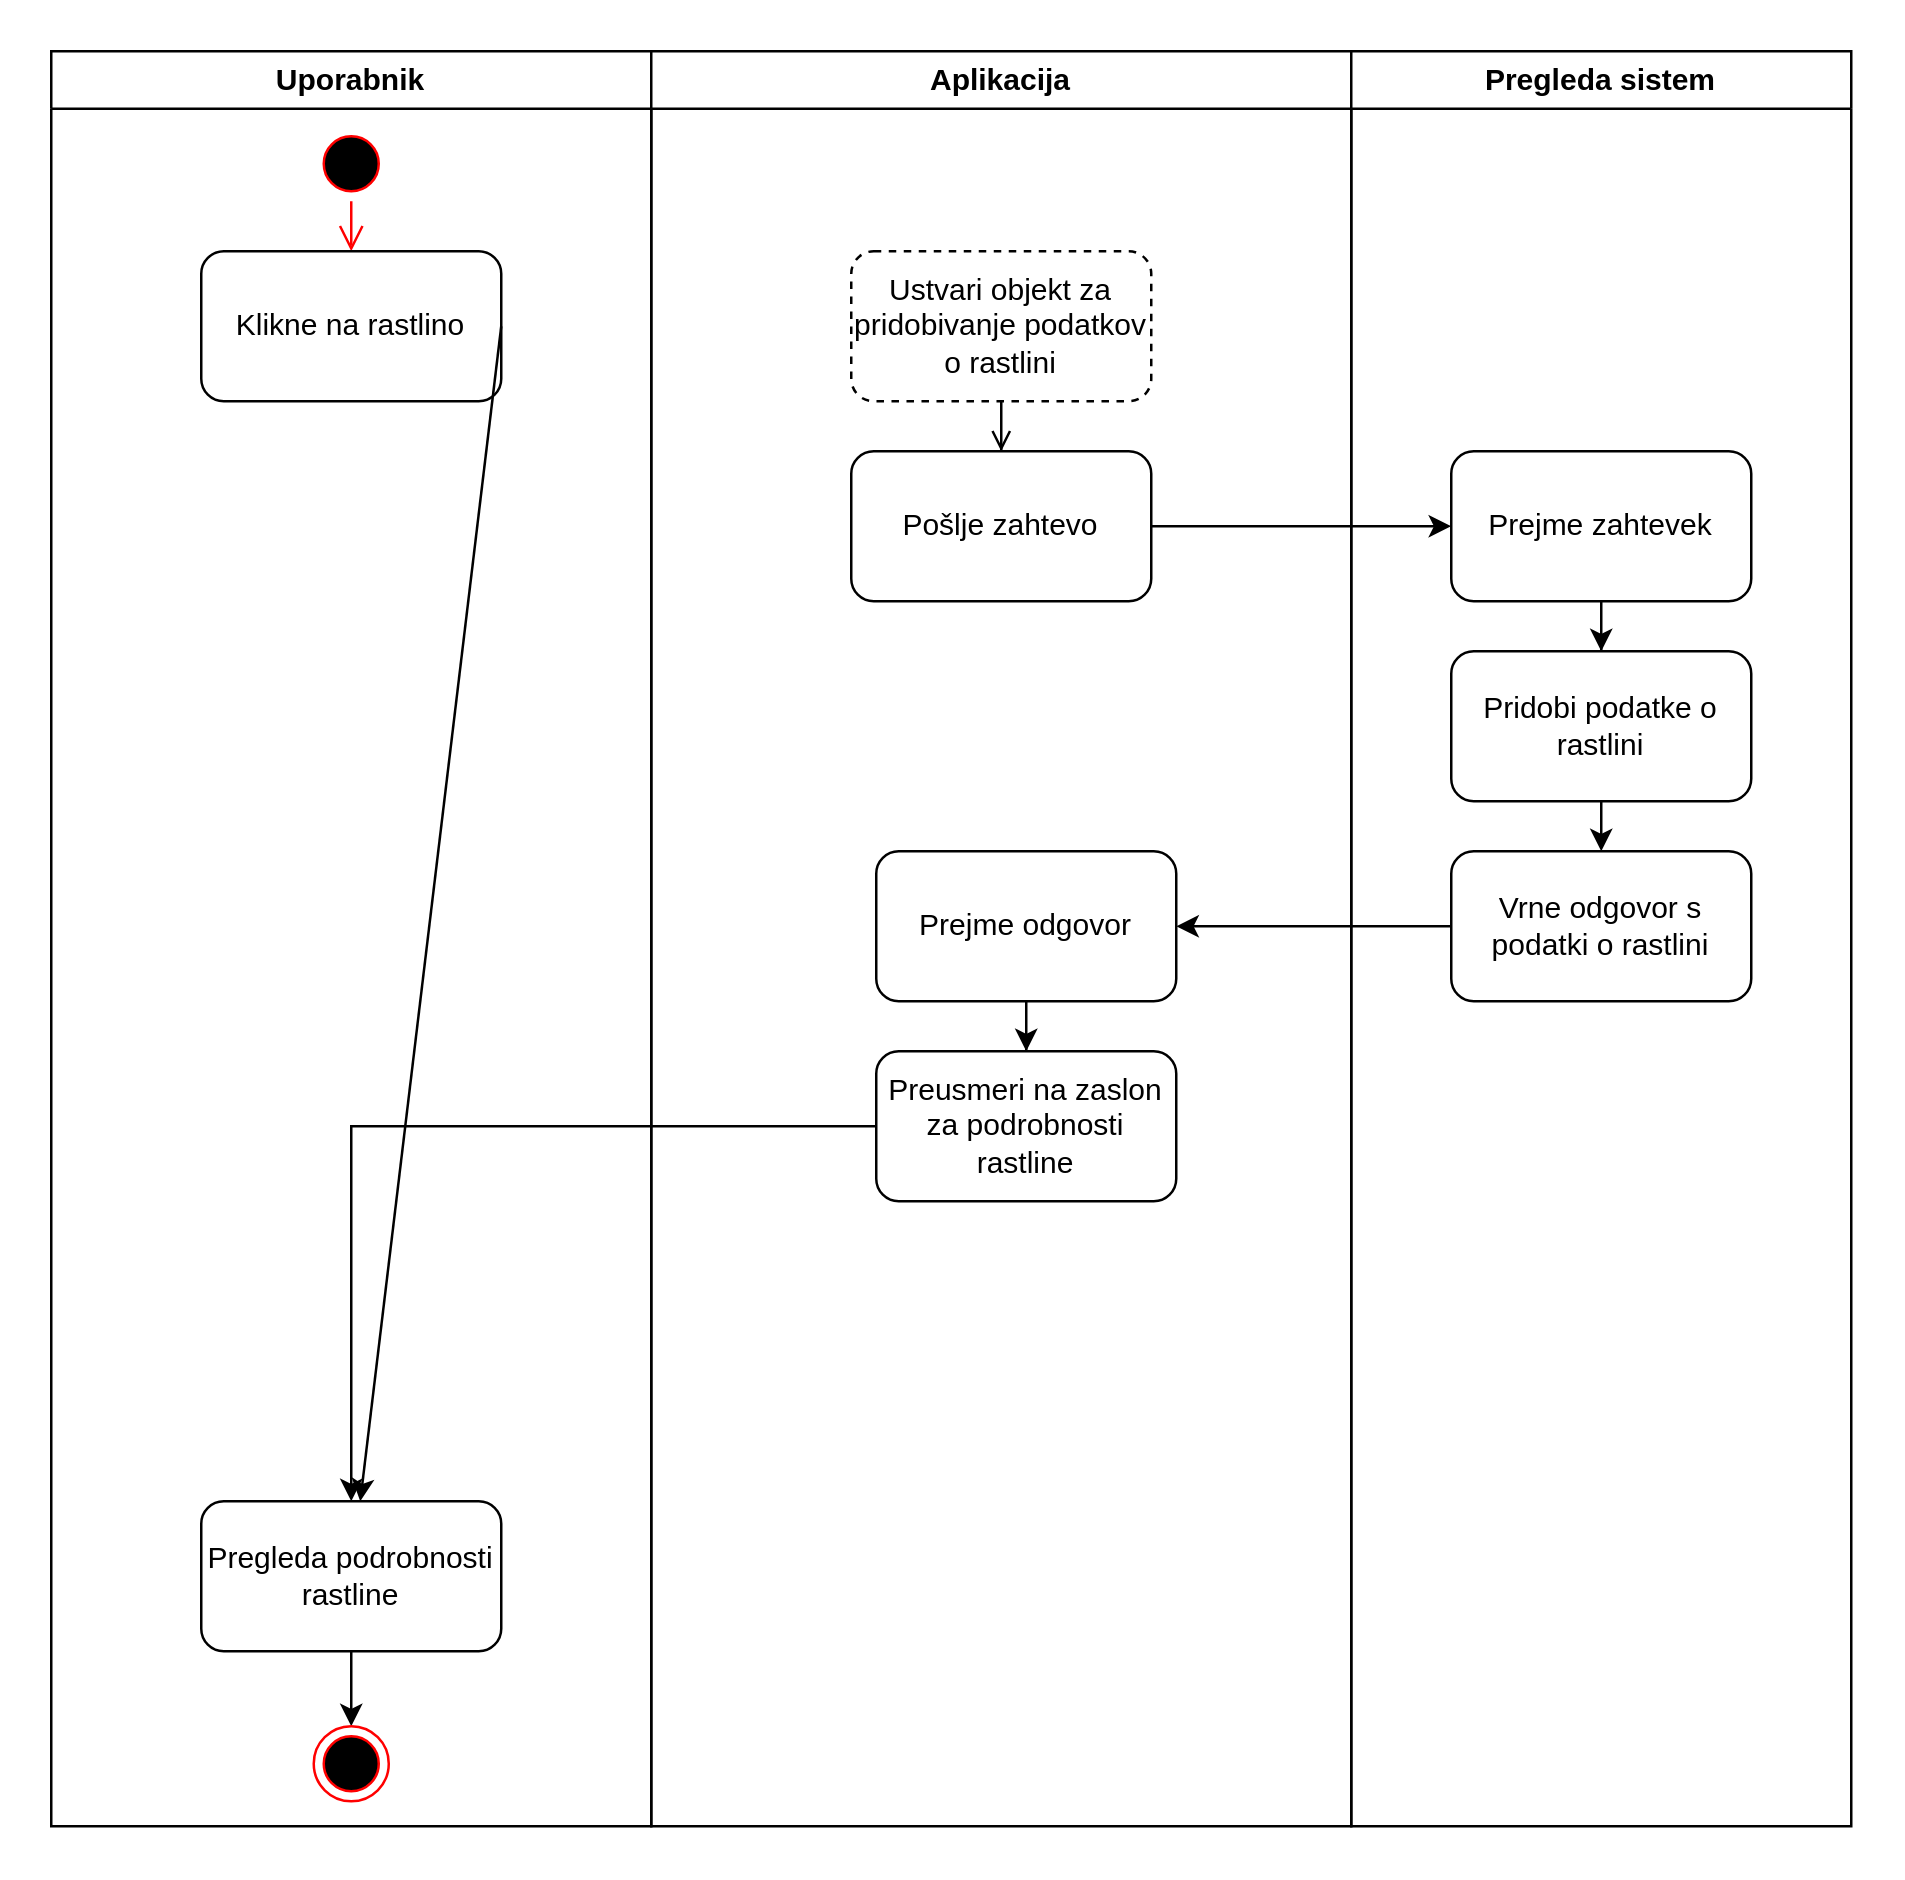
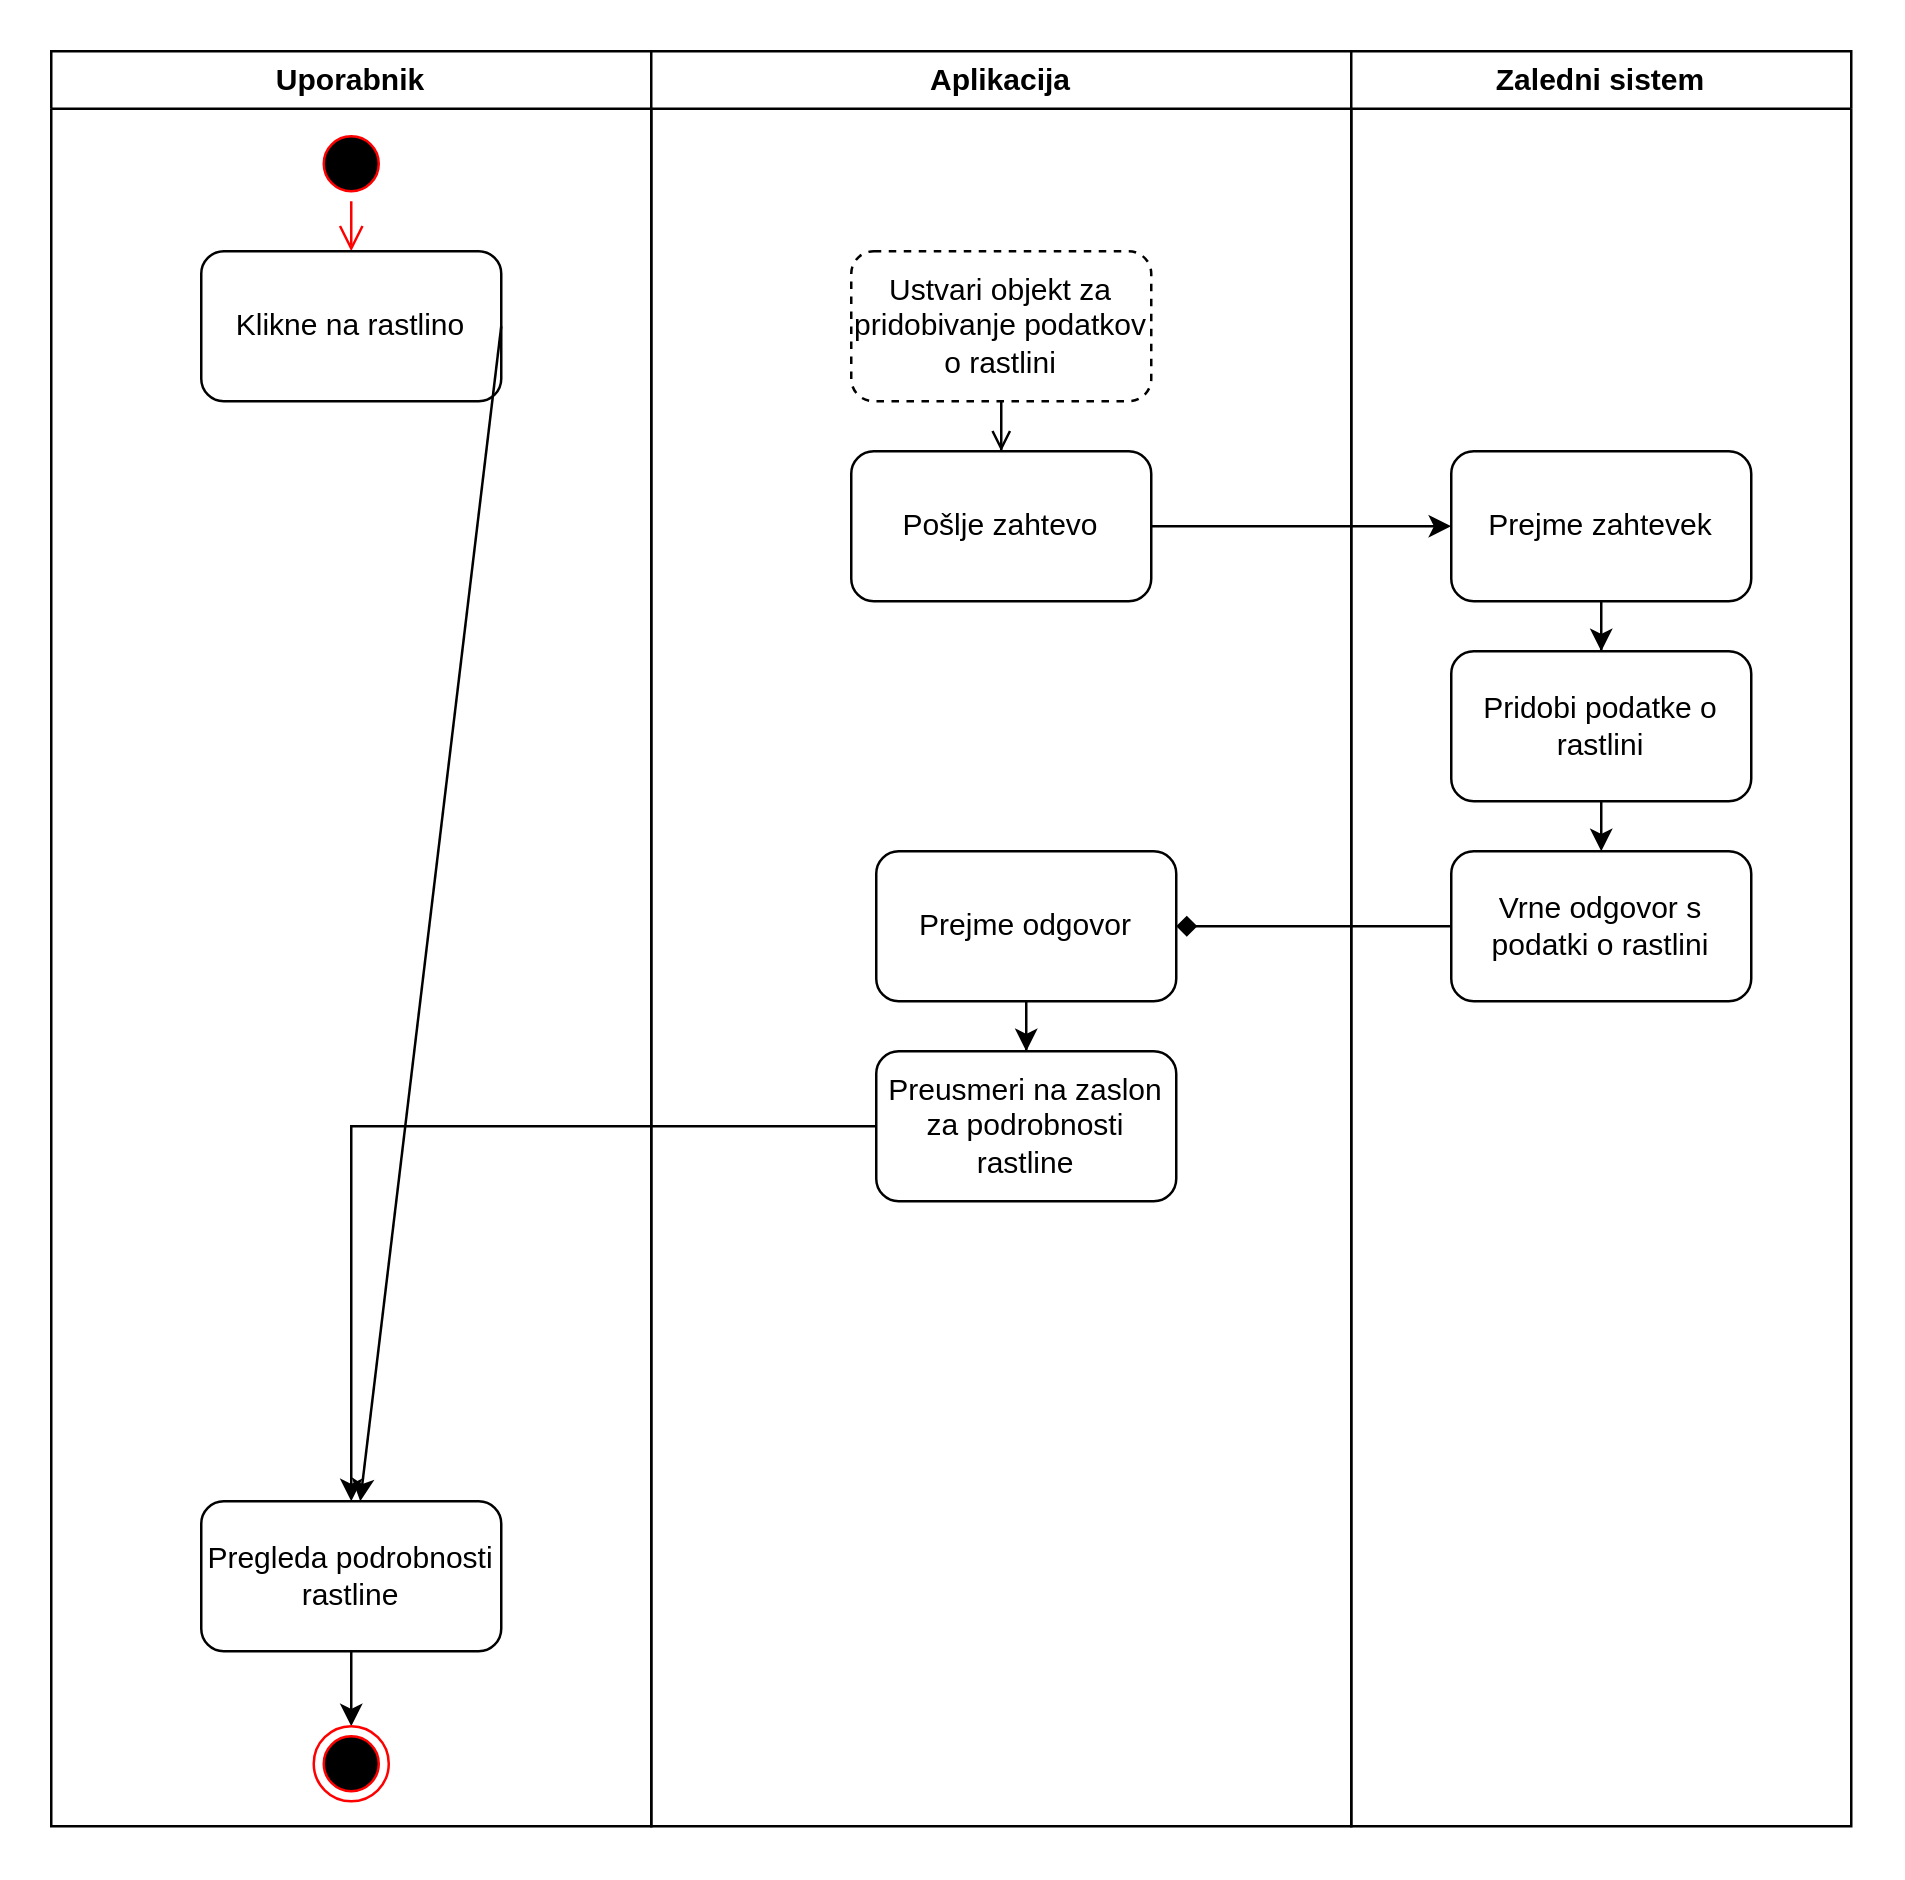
- <mxCell id="16" value="Pregleda sistem" style="swimlane;whiteSpace=wrap;html=1;startSize=23;" vertex="1" parent="1"><mxGeometry x="540" y="20" width="200" height="710" as="geometry" /></mxCell>
+ <mxCell id="16" value="Zaledni sistem" style="swimlane;whiteSpace=wrap;html=1;startSize=23;" vertex="1" parent="1"><mxGeometry x="540" y="20" width="200" height="710" as="geometry" /></mxCell>
- <mxCell id="23" style="edgeStyle=orthogonalEdgeStyle;rounded=0;orthogonalLoop=1;jettySize=auto;html=1;entryX=1;entryY=0.5;entryDx=0;entryDy=0;" edge="1" parent="1" source="21" target="12"><mxGeometry relative="1" as="geometry" /></mxCell>
+ <mxCell id="23" style="edgeStyle=orthogonalEdgeStyle;rounded=0;orthogonalLoop=1;jettySize=auto;html=1;entryX=1;entryY=0.5;entryDx=0;entryDy=0;endArrow=diamond;" edge="1" parent="1" source="21" target="12"><mxGeometry relative="1" as="geometry" /></mxCell>
